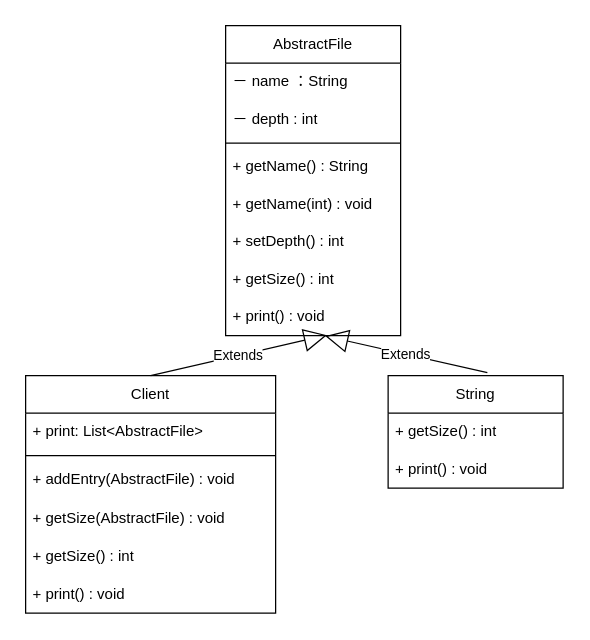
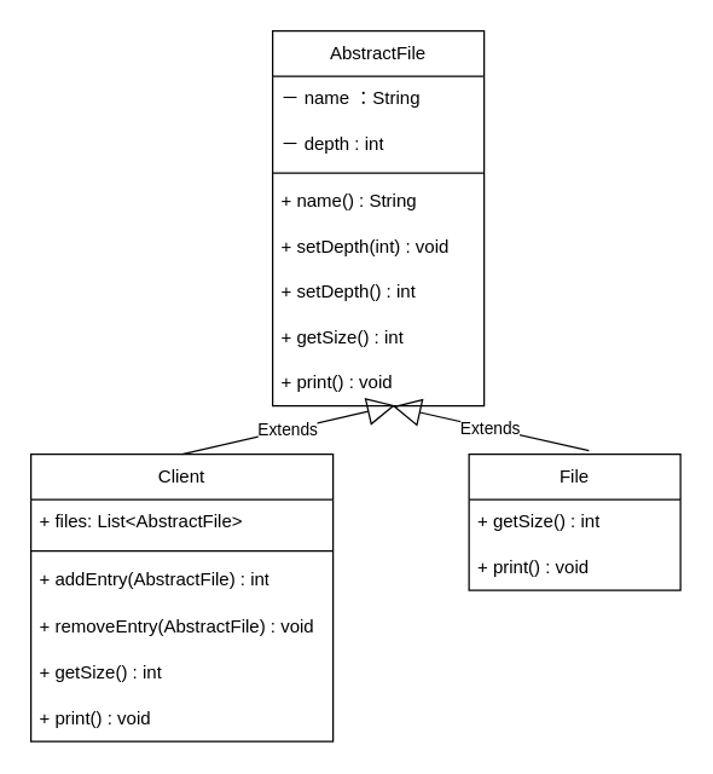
- <mxCell id="6" value="+ getName() : String" style="text;strokeColor=none;fillColor=none;align=left;verticalAlign=middle;spacingLeft=4;spacingRight=4;overflow=hidden;points=[[0,0.5],[1,0.5]];portConstraint=eastwest;rotatable=0;whiteSpace=wrap;html=1;" vertex="1" parent="2"><mxGeometry y="98" width="140" height="30" as="geometry" /></mxCell>
+ <mxCell id="6" value="+ name() : String" style="text;strokeColor=none;fillColor=none;align=left;verticalAlign=middle;spacingLeft=4;spacingRight=4;overflow=hidden;points=[[0,0.5],[1,0.5]];portConstraint=eastwest;rotatable=0;whiteSpace=wrap;html=1;" vertex="1" parent="2"><mxGeometry y="98" width="140" height="30" as="geometry" /></mxCell>
- <mxCell id="7" value="+&amp;nbsp;getName(int) : void" style="text;strokeColor=none;fillColor=none;align=left;verticalAlign=middle;spacingLeft=4;spacingRight=4;overflow=hidden;points=[[0,0.5],[1,0.5]];portConstraint=eastwest;rotatable=0;whiteSpace=wrap;html=1;" vertex="1" parent="2"><mxGeometry y="128" width="140" height="30" as="geometry" /></mxCell>
+ <mxCell id="7" value="+&amp;nbsp;setDepth(int) : void" style="text;strokeColor=none;fillColor=none;align=left;verticalAlign=middle;spacingLeft=4;spacingRight=4;overflow=hidden;points=[[0,0.5],[1,0.5]];portConstraint=eastwest;rotatable=0;whiteSpace=wrap;html=1;" vertex="1" parent="2"><mxGeometry y="128" width="140" height="30" as="geometry" /></mxCell>
- <mxCell id="18" value="String" style="swimlane;fontStyle=0;childLayout=stackLayout;horizontal=1;startSize=30;horizontalStack=0;resizeParent=1;resizeParentMax=0;resizeLast=0;collapsible=1;marginBottom=0;whiteSpace=wrap;html=1;" vertex="1" parent="1"><mxGeometry x="310" y="300" width="140" height="90" as="geometry" /></mxCell>
+ <mxCell id="18" value="File" style="swimlane;fontStyle=0;childLayout=stackLayout;horizontal=1;startSize=30;horizontalStack=0;resizeParent=1;resizeParentMax=0;resizeLast=0;collapsible=1;marginBottom=0;whiteSpace=wrap;html=1;" vertex="1" parent="1"><mxGeometry x="310" y="300" width="140" height="90" as="geometry" /></mxCell>
- <mxCell id="12" value="+ print:&amp;nbsp;List&amp;lt;AbstractFile&amp;gt;" style="text;strokeColor=none;fillColor=none;align=left;verticalAlign=middle;spacingLeft=4;spacingRight=4;overflow=hidden;points=[[0,0.5],[1,0.5]];portConstraint=eastwest;rotatable=0;whiteSpace=wrap;html=1;" vertex="1" parent="11"><mxGeometry y="30" width="200" height="30" as="geometry" /></mxCell>
+ <mxCell id="12" value="+ files:&amp;nbsp;List&amp;lt;AbstractFile&amp;gt;" style="text;strokeColor=none;fillColor=none;align=left;verticalAlign=middle;spacingLeft=4;spacingRight=4;overflow=hidden;points=[[0,0.5],[1,0.5]];portConstraint=eastwest;rotatable=0;whiteSpace=wrap;html=1;" vertex="1" parent="11"><mxGeometry y="30" width="200" height="30" as="geometry" /></mxCell>
- <mxCell id="14" value="+ addEntry(AbstractFile) : void" style="text;strokeColor=none;fillColor=none;align=left;verticalAlign=middle;spacingLeft=4;spacingRight=4;overflow=hidden;points=[[0,0.5],[1,0.5]];portConstraint=eastwest;rotatable=0;whiteSpace=wrap;html=1;" vertex="1" parent="11"><mxGeometry y="68" width="200" height="30" as="geometry" /></mxCell>
+ <mxCell id="14" value="+ addEntry(AbstractFile) : int" style="text;strokeColor=none;fillColor=none;align=left;verticalAlign=middle;spacingLeft=4;spacingRight=4;overflow=hidden;points=[[0,0.5],[1,0.5]];portConstraint=eastwest;rotatable=0;whiteSpace=wrap;html=1;" vertex="1" parent="11"><mxGeometry y="68" width="200" height="30" as="geometry" /></mxCell>
- <mxCell id="15" value="+ getSize(AbstractFile) : void" style="text;strokeColor=none;fillColor=none;align=left;verticalAlign=middle;spacingLeft=4;spacingRight=4;overflow=hidden;points=[[0,0.5],[1,0.5]];portConstraint=eastwest;rotatable=0;whiteSpace=wrap;html=1;" vertex="1" parent="11"><mxGeometry y="98" width="200" height="32" as="geometry" /></mxCell>
+ <mxCell id="15" value="+ removeEntry(AbstractFile) : void" style="text;strokeColor=none;fillColor=none;align=left;verticalAlign=middle;spacingLeft=4;spacingRight=4;overflow=hidden;points=[[0,0.5],[1,0.5]];portConstraint=eastwest;rotatable=0;whiteSpace=wrap;html=1;" vertex="1" parent="11"><mxGeometry y="98" width="200" height="32" as="geometry" /></mxCell>
